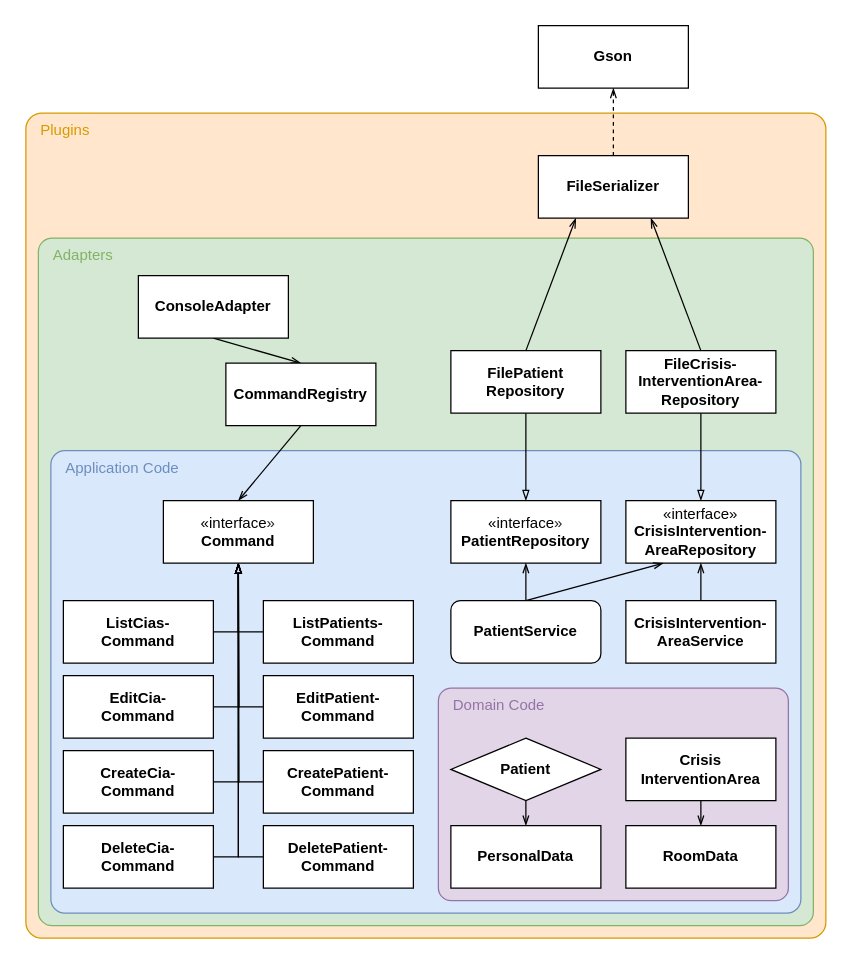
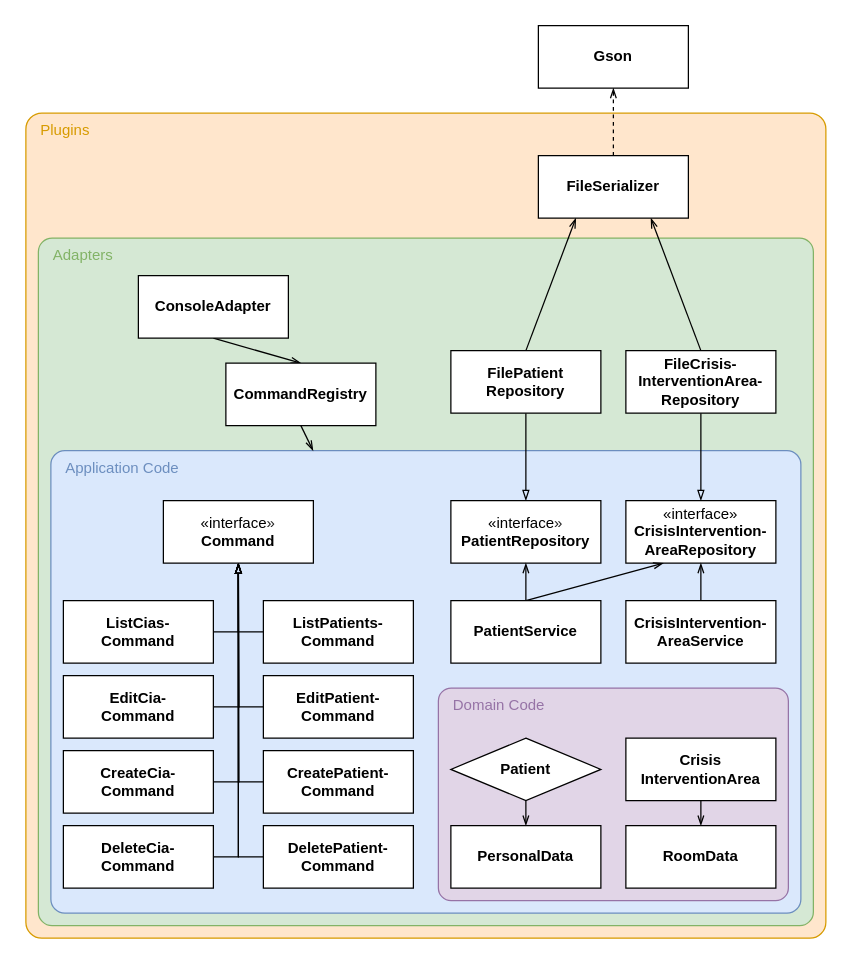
- <mxCell id="47" style="rounded=0;orthogonalLoop=1;jettySize=auto;html=1;exitX=0.5;exitY=1;exitDx=0;exitDy=0;entryX=0.5;entryY=0;entryDx=0;entryDy=0;endArrow=openThin;endFill=0;" edge="1" parent="1" source="48" target="46"><mxGeometry relative="1" as="geometry" /></mxCell>
+ <mxCell id="47" style="rounded=0;orthogonalLoop=1;jettySize=auto;html=1;exitX=0.5;exitY=1;exitDx=0;exitDy=0;endArrow=openThin;endFill=0;" edge="1" parent="1" source="48" target="4"><mxGeometry relative="1" as="geometry" /></mxCell>
- <mxCell id="27" value="PatientService" style="whiteSpace=wrap;html=1;fontStyle=1;rounded=1;" vertex="1" parent="1"><mxGeometry x="360" y="480" width="120" height="50" as="geometry" /></mxCell>
+ <mxCell id="27" value="PatientService" style="rounded=0;whiteSpace=wrap;html=1;fontStyle=1" vertex="1" parent="1"><mxGeometry x="360" y="480" width="120" height="50" as="geometry" /></mxCell>
